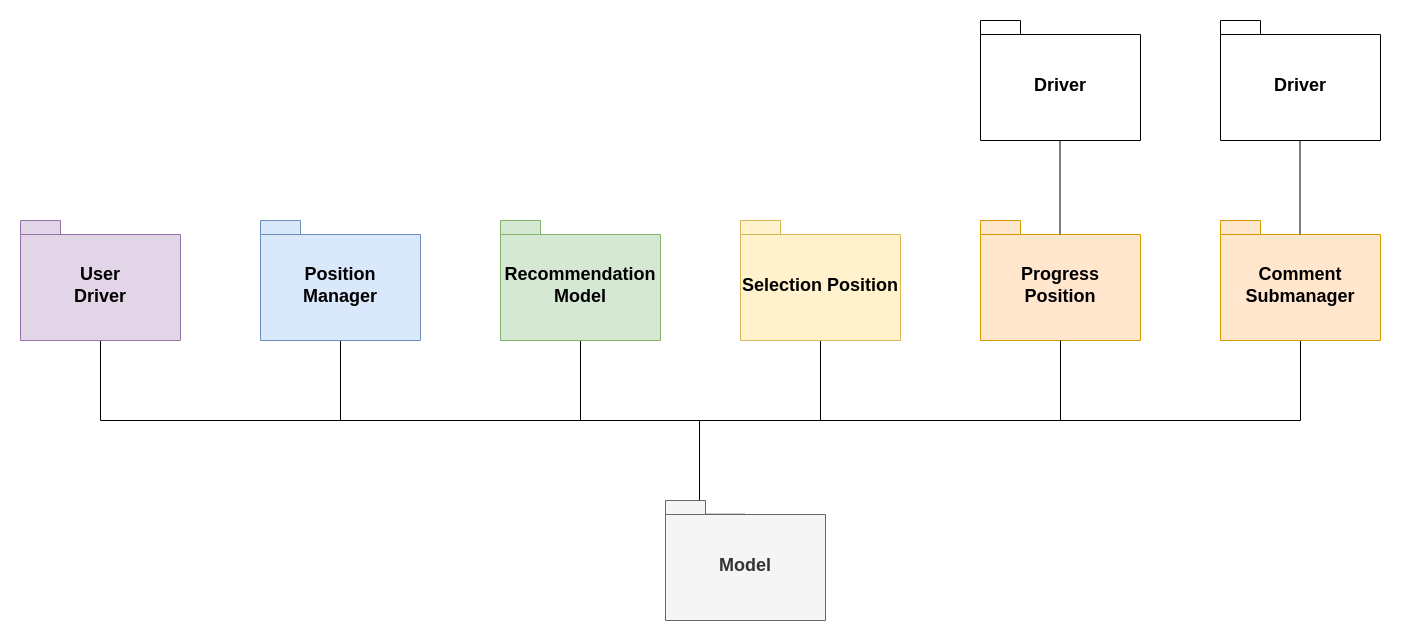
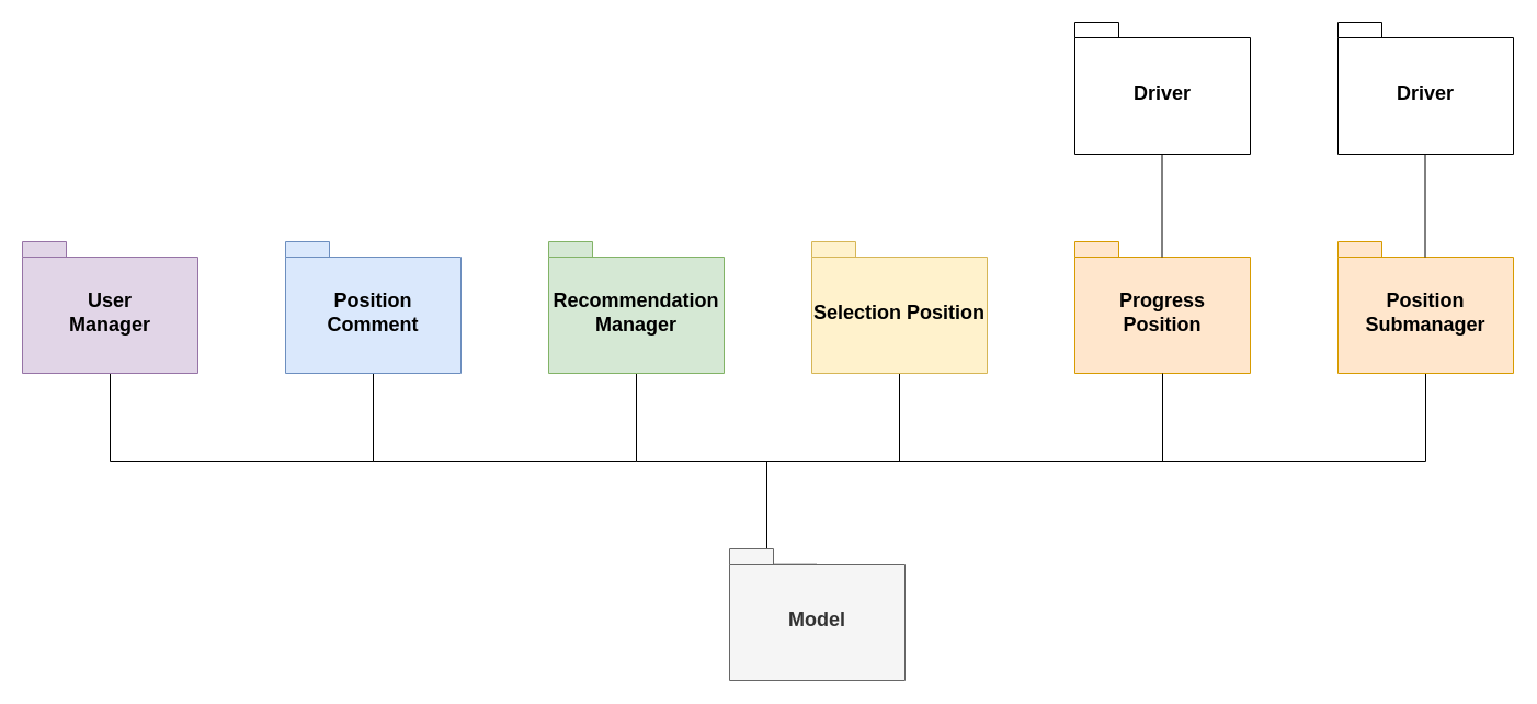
- <mxCell id="12" value="User&lt;div&gt;Driver&lt;/div&gt;" style="shape=folder;fontStyle=1;spacingTop=10;tabWidth=40;tabHeight=14;tabPosition=left;html=1;whiteSpace=wrap;color=#808080;fontSize=18;fillColor=#e1d5e7;strokeColor=#9673a6;" vertex="1" parent="1"><mxGeometry x="20" y="220" width="160" height="120" as="geometry" /></mxCell>
+ <mxCell id="12" value="User&lt;div&gt;Manager&lt;/div&gt;" style="shape=folder;fontStyle=1;spacingTop=10;tabWidth=40;tabHeight=14;tabPosition=left;html=1;whiteSpace=wrap;color=#808080;fontSize=18;fillColor=#e1d5e7;strokeColor=#9673a6;" vertex="1" parent="1"><mxGeometry x="20" y="220" width="160" height="120" as="geometry" /></mxCell>
- <mxCell id="9" value="Position&lt;div&gt;Manager&lt;/div&gt;" style="shape=folder;fontStyle=1;spacingTop=10;tabWidth=40;tabHeight=14;tabPosition=left;html=1;whiteSpace=wrap;color=#808080;fontSize=18;fillColor=#dae8fc;strokeColor=#6c8ebf;" vertex="1" parent="1"><mxGeometry x="260" y="220" width="160" height="120" as="geometry" /></mxCell>
+ <mxCell id="9" value="Position&lt;div&gt;Comment&lt;/div&gt;" style="shape=folder;fontStyle=1;spacingTop=10;tabWidth=40;tabHeight=14;tabPosition=left;html=1;whiteSpace=wrap;color=#808080;fontSize=18;fillColor=#dae8fc;strokeColor=#6c8ebf;" vertex="1" parent="1"><mxGeometry x="260" y="220" width="160" height="120" as="geometry" /></mxCell>
- <mxCell id="10" value="Recommendation Model" style="shape=folder;fontStyle=1;spacingTop=10;tabWidth=40;tabHeight=14;tabPosition=left;html=1;whiteSpace=wrap;color=#808080;fontSize=18;fillColor=#d5e8d4;strokeColor=#82b366;" vertex="1" parent="1"><mxGeometry x="500" y="220" width="160" height="120" as="geometry" /></mxCell>
+ <mxCell id="10" value="Recommendation Manager" style="shape=folder;fontStyle=1;spacingTop=10;tabWidth=40;tabHeight=14;tabPosition=left;html=1;whiteSpace=wrap;color=#808080;fontSize=18;fillColor=#d5e8d4;strokeColor=#82b366;" vertex="1" parent="1"><mxGeometry x="500" y="220" width="160" height="120" as="geometry" /></mxCell>
- <mxCell id="15" value="Comment&lt;div&gt;Submanager&lt;/div&gt;" style="shape=folder;fontStyle=1;spacingTop=10;tabWidth=40;tabHeight=14;tabPosition=left;html=1;whiteSpace=wrap;color=#808080;fontSize=18;fillColor=#ffe6cc;strokeColor=#d79b00;" vertex="1" parent="1"><mxGeometry x="1220" y="220" width="160" height="120" as="geometry" /></mxCell>
+ <mxCell id="15" value="Position&lt;div&gt;Submanager&lt;/div&gt;" style="shape=folder;fontStyle=1;spacingTop=10;tabWidth=40;tabHeight=14;tabPosition=left;html=1;whiteSpace=wrap;color=#808080;fontSize=18;fillColor=#ffe6cc;strokeColor=#d79b00;" vertex="1" parent="1"><mxGeometry x="1220" y="220" width="160" height="120" as="geometry" /></mxCell>
